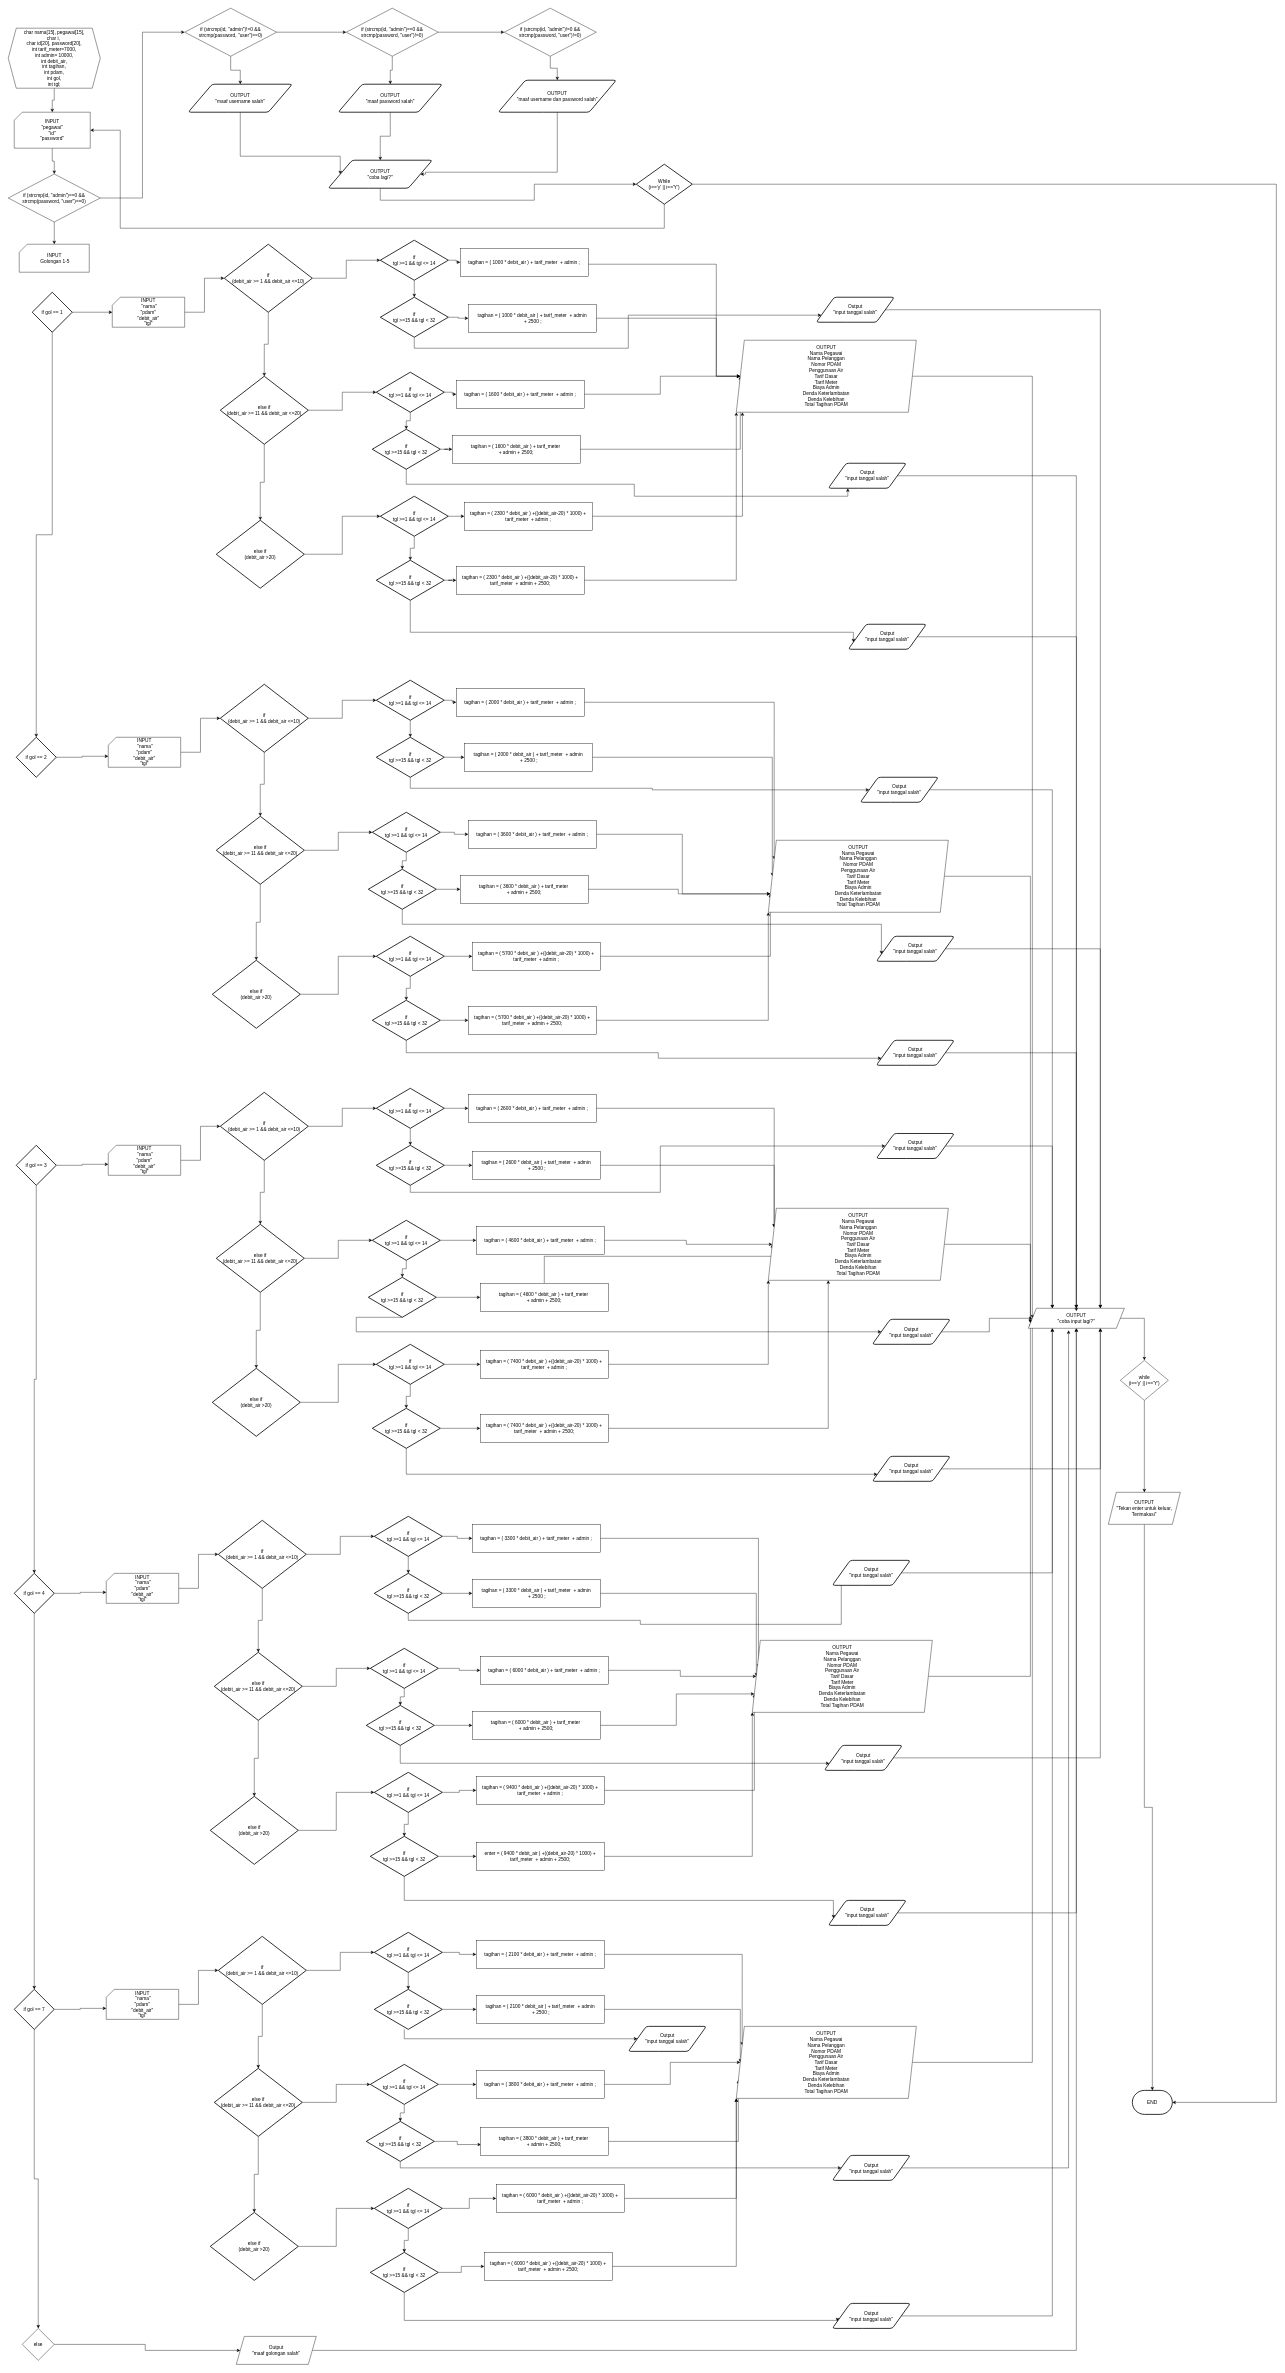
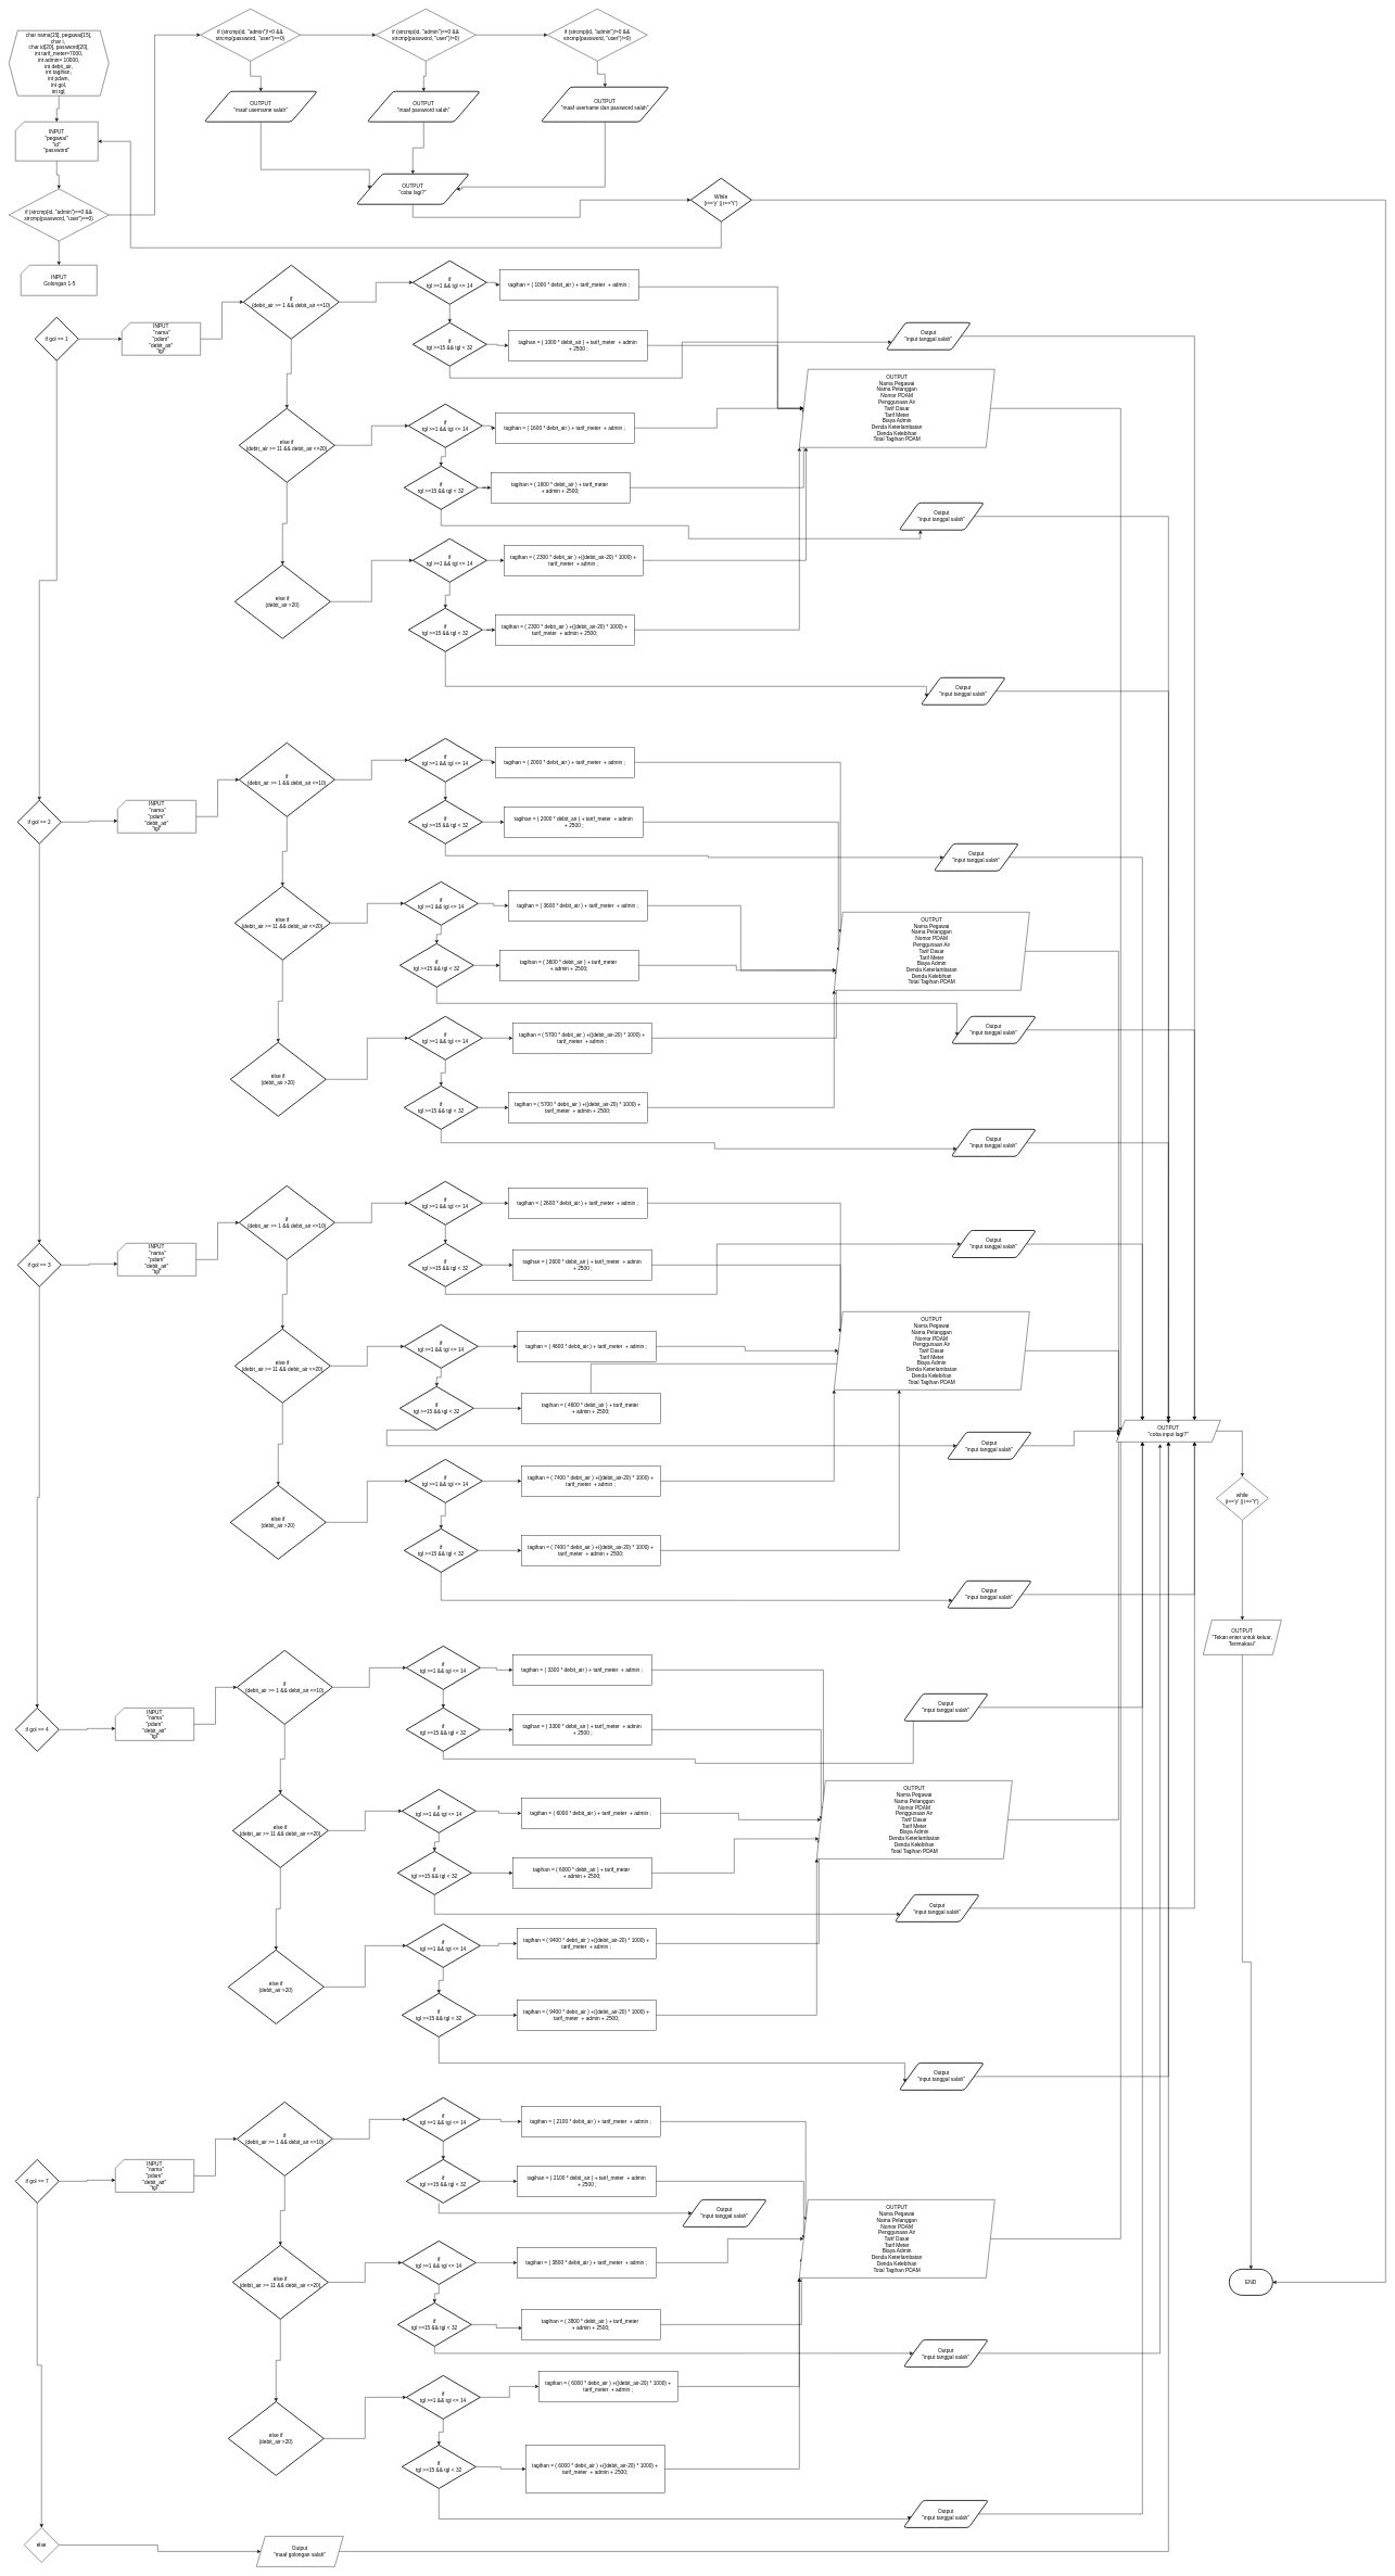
+ <mxCell id="94" style="edgeStyle=orthogonalEdgeStyle;rounded=0;orthogonalLoop=1;jettySize=auto;html=1;" edge="1" parent="1" source="95" target="138"><mxGeometry relative="1" as="geometry" /></mxCell>
- <mxCell id="178" value="enter = ( 9400 * debit_air ) +((debit_air-20) * 1000) + tarif_meter&amp;nbsp; + admin + 2500;" style="rounded=0;whiteSpace=wrap;html=1;" vertex="1" parent="1"><mxGeometry x="1190" y="4605" width="320" height="70" as="geometry" /></mxCell>
+ <mxCell id="178" value="tagihan = ( 9400 * debit_air ) +((debit_air-20) * 1000) + tarif_meter&amp;nbsp; + admin + 2500;" style="rounded=0;whiteSpace=wrap;html=1;" vertex="1" parent="1"><mxGeometry x="1190" y="4605" width="320" height="70" as="geometry" /></mxCell>
- <mxCell id="211" value="tagihan = ( 2100 * debit_air ) + tarif_meter&amp;nbsp; + admin ;" style="rounded=0;whiteSpace=wrap;html=1;" vertex="1" parent="1"><mxGeometry x="1190" y="4850" width="320" height="70" as="geometry" /></mxCell>
+ <mxCell id="211" value="tagihan = ( 2100 * debit_air ) + tarif_meter&amp;nbsp; + admin ;" style="rounded=0;whiteSpace=wrap;html=1;" vertex="1" parent="1"><mxGeometry x="1200" y="4850" width="320" height="70" as="geometry" /></mxCell>
- <mxCell id="180" style="edgeStyle=orthogonalEdgeStyle;rounded=0;orthogonalLoop=1;jettySize=auto;html=1;entryX=0.5;entryY=0;entryDx=0;entryDy=0;entryPerimeter=0;" edge="1" parent="1" source="181" target="224"><mxGeometry relative="1" as="geometry" /></mxCell>
- <mxCell id="221" value="tagihan = ( 6000 * debit_air ) +((debit_air-20) * 1000) + tarif_meter&amp;nbsp; + admin + 2500;" style="rounded=0;whiteSpace=wrap;html=1;" vertex="1" parent="1"><mxGeometry x="1210" y="5630" width="320" height="70" as="geometry" /></mxCell>
+ <mxCell id="221" value="tagihan = ( 6000 * debit_air ) +((debit_air-20) * 1000) + tarif_meter&amp;nbsp; + admin + 2500;" style="rounded=0;whiteSpace=wrap;html=1;" vertex="1" parent="1"><mxGeometry x="1210" y="5630" width="320" height="110" as="geometry" /></mxCell>
